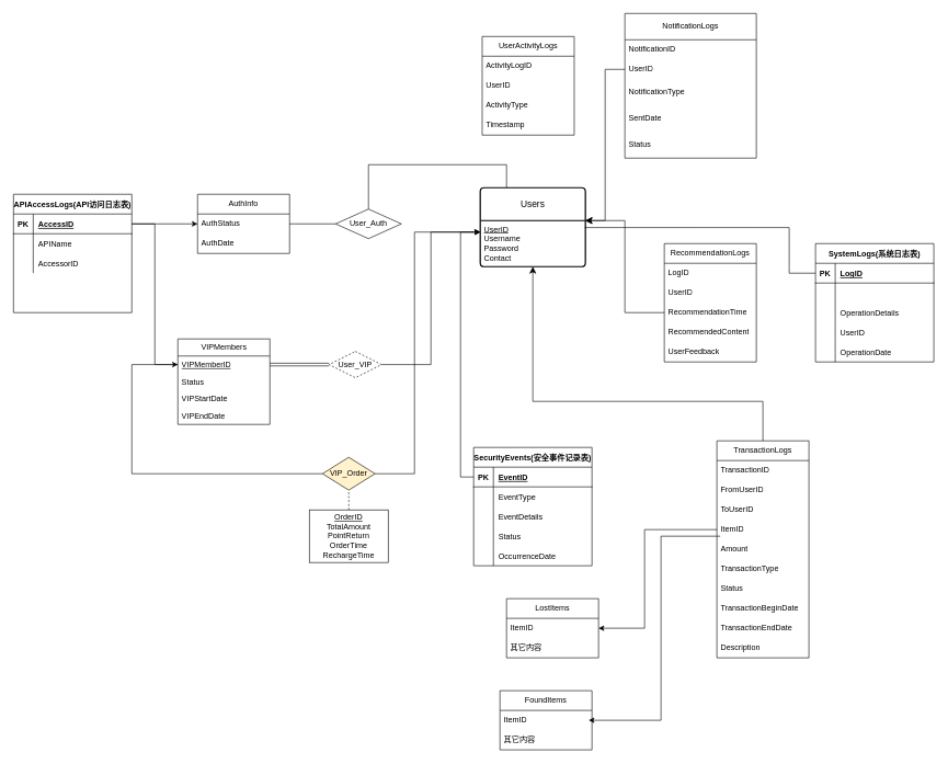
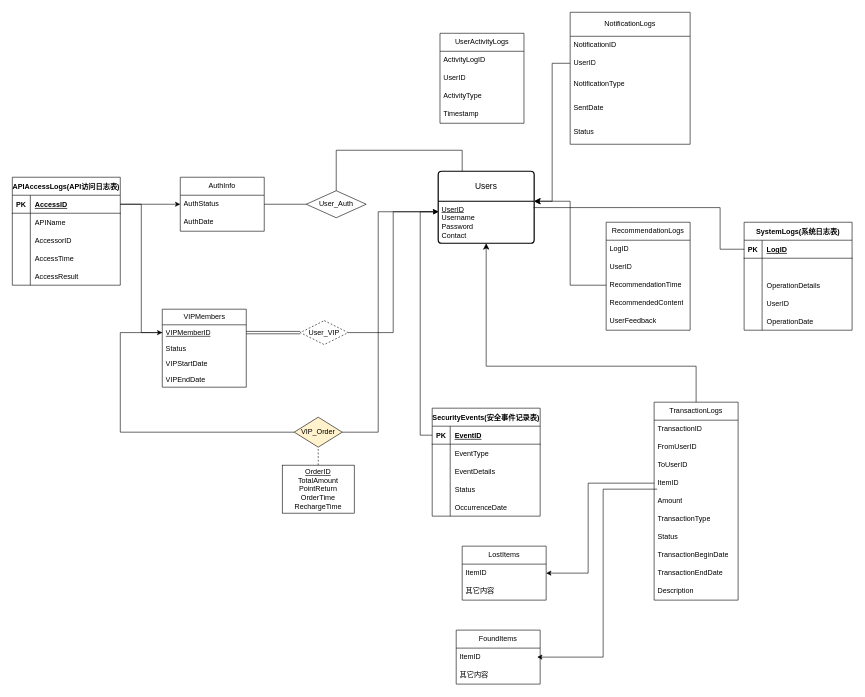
+ <mxCell id="29" value="AccessTime" style="shape=partialRectangle;overflow=hidden;connectable=0;fillColor=none;top=0;left=0;bottom=0;right=0;align=left;spacingLeft=6;" parent="27" vertex="1"><mxGeometry x="30" width="150" height="30" as="geometry"><mxRectangle width="150" height="30" as="alternateBounds" /></mxGeometry></mxCell>
+ <mxCell id="32" value="AccessResult" style="shape=partialRectangle;overflow=hidden;connectable=0;fillColor=none;top=0;left=0;bottom=0;right=0;align=left;spacingLeft=6;" parent="30" vertex="1"><mxGeometry x="30" width="150" height="30" as="geometry"><mxRectangle width="150" height="30" as="alternateBounds" /></mxGeometry></mxCell>
